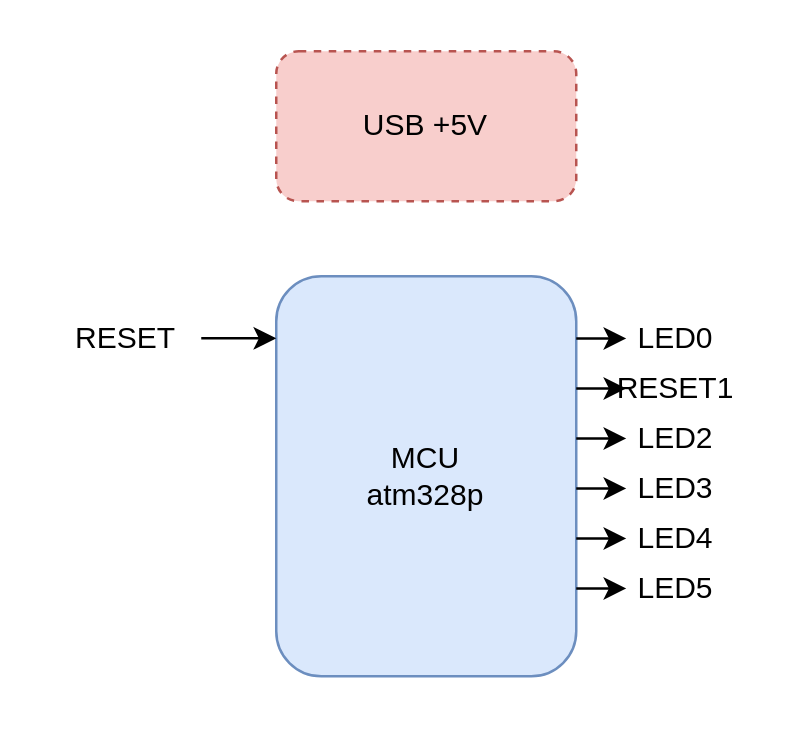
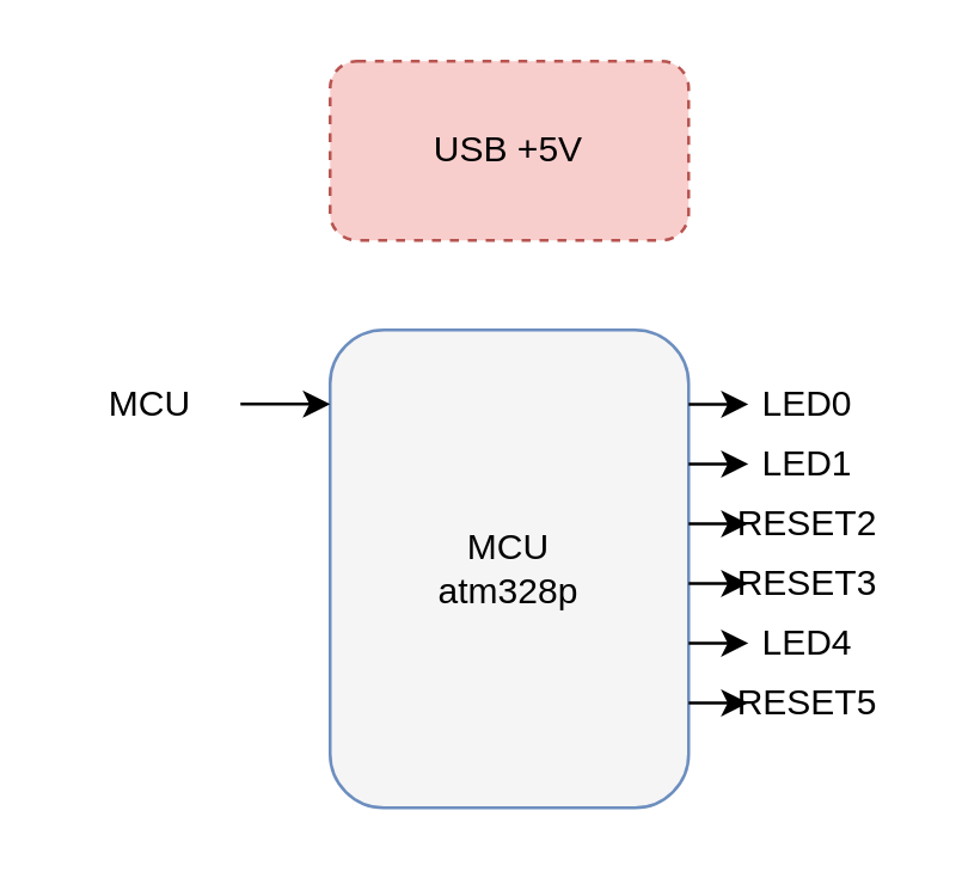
- <mxCell id="17" value="RESET" style="text;html=1;strokeColor=none;fillColor=none;align=center;verticalAlign=middle;whiteSpace=wrap;rounded=0;" vertex="1" parent="1"><mxGeometry x="20" y="120" width="60" height="30" as="geometry" /></mxCell>
+ <mxCell id="17" value="MCU" style="text;html=1;strokeColor=none;fillColor=none;align=center;verticalAlign=middle;whiteSpace=wrap;rounded=0;" vertex="1" parent="1"><mxGeometry x="20" y="120" width="60" height="30" as="geometry" /></mxCell>
- <mxCell id="5" value="RESET1" style="text;html=1;strokeColor=none;fillColor=none;align=center;verticalAlign=middle;whiteSpace=wrap;rounded=0;" vertex="1" parent="1"><mxGeometry x="240" y="140" width="60" height="30" as="geometry" /></mxCell>
+ <mxCell id="5" value="LED1" style="text;html=1;strokeColor=none;fillColor=none;align=center;verticalAlign=middle;whiteSpace=wrap;rounded=0;" vertex="1" parent="1"><mxGeometry x="240" y="140" width="60" height="30" as="geometry" /></mxCell>
- <mxCell id="7" value="LED2" style="text;html=1;strokeColor=none;fillColor=none;align=center;verticalAlign=middle;whiteSpace=wrap;rounded=0;" vertex="1" parent="1"><mxGeometry x="240" y="160" width="60" height="30" as="geometry" /></mxCell>
+ <mxCell id="7" value="RESET2" style="text;html=1;strokeColor=none;fillColor=none;align=center;verticalAlign=middle;whiteSpace=wrap;rounded=0;" vertex="1" parent="1"><mxGeometry x="240" y="160" width="60" height="30" as="geometry" /></mxCell>
- <mxCell id="3" value="MCU&lt;br&gt;atm328p" style="rounded=1;whiteSpace=wrap;html=1;fillColor=#dae8fc;strokeColor=#6c8ebf;" vertex="1" parent="1"><mxGeometry x="110" y="110" width="120" height="160" as="geometry" /></mxCell>
+ <mxCell id="3" value="MCU&lt;br&gt;atm328p" style="rounded=1;whiteSpace=wrap;html=1;fillColor=#f5f5f5;strokeColor=#6c8ebf;" vertex="1" parent="1"><mxGeometry x="110" y="110" width="120" height="160" as="geometry" /></mxCell>
- <mxCell id="8" value="LED3" style="text;html=1;strokeColor=none;fillColor=none;align=center;verticalAlign=middle;whiteSpace=wrap;rounded=0;" vertex="1" parent="1"><mxGeometry x="240" y="180" width="60" height="30" as="geometry" /></mxCell>
+ <mxCell id="8" value="RESET3" style="text;html=1;strokeColor=none;fillColor=none;align=center;verticalAlign=middle;whiteSpace=wrap;rounded=0;" vertex="1" parent="1"><mxGeometry x="240" y="180" width="60" height="30" as="geometry" /></mxCell>
- <mxCell id="10" value="LED5" style="text;html=1;strokeColor=none;fillColor=none;align=center;verticalAlign=middle;whiteSpace=wrap;rounded=0;" vertex="1" parent="1"><mxGeometry x="240" y="220" width="60" height="30" as="geometry" /></mxCell>
+ <mxCell id="10" value="RESET5" style="text;html=1;strokeColor=none;fillColor=none;align=center;verticalAlign=middle;whiteSpace=wrap;rounded=0;" vertex="1" parent="1"><mxGeometry x="240" y="220" width="60" height="30" as="geometry" /></mxCell>
